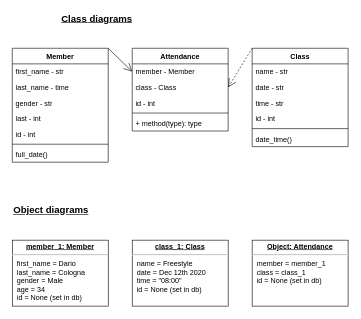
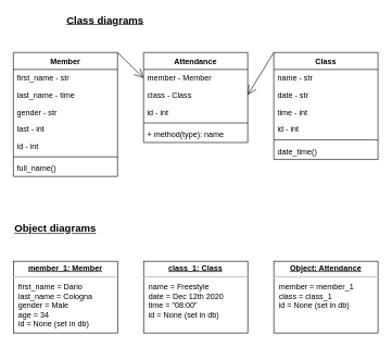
- <mxCell id="26" value="" style="endArrow=open;endFill=1;endSize=12;html=1;fontSize=16;entryX=1;entryY=0.5;entryDx=0;entryDy=0;exitX=0;exitY=0;exitDx=0;exitDy=0;dashed=1;" edge="1" parent="1" source="10" target="19"><mxGeometry width="160" relative="1" as="geometry"><mxPoint x="300" y="330" as="sourcePoint" /><mxPoint x="460" y="330" as="targetPoint" /></mxGeometry></mxCell>
+ <mxCell id="26" value="" style="endArrow=open;endFill=1;endSize=12;html=1;fontSize=16;entryX=1;entryY=0.5;entryDx=0;entryDy=0;exitX=0;exitY=0;exitDx=0;exitDy=0;" edge="1" parent="1" source="10" target="19"><mxGeometry width="160" relative="1" as="geometry"><mxPoint x="300" y="330" as="sourcePoint" /><mxPoint x="460" y="330" as="targetPoint" /></mxGeometry></mxCell>
- <mxCell id="13" value="time - str" style="text;strokeColor=none;fillColor=none;align=left;verticalAlign=top;spacingLeft=4;spacingRight=4;overflow=hidden;rotatable=0;points=[[0,0.5],[1,0.5]];portConstraint=eastwest;" vertex="1" parent="10"><mxGeometry y="78" width="160" height="26" as="geometry" /></mxCell>
+ <mxCell id="13" value="time - int" style="text;strokeColor=none;fillColor=none;align=left;verticalAlign=top;spacingLeft=4;spacingRight=4;overflow=hidden;rotatable=0;points=[[0,0.5],[1,0.5]];portConstraint=eastwest;" vertex="1" parent="10"><mxGeometry y="78" width="160" height="26" as="geometry" /></mxCell>
- <mxCell id="22" value="+ method(type): type" style="text;strokeColor=none;fillColor=none;align=left;verticalAlign=top;spacingLeft=4;spacingRight=4;overflow=hidden;rotatable=0;points=[[0,0.5],[1,0.5]];portConstraint=eastwest;" vertex="1" parent="17"><mxGeometry y="112" width="160" height="26" as="geometry" /></mxCell>
+ <mxCell id="22" value="+ method(type): name" style="text;strokeColor=none;fillColor=none;align=left;verticalAlign=top;spacingLeft=4;spacingRight=4;overflow=hidden;rotatable=0;points=[[0,0.5],[1,0.5]];portConstraint=eastwest;" vertex="1" parent="17"><mxGeometry y="112" width="160" height="26" as="geometry" /></mxCell>
- <mxCell id="9" value="full_date()" style="text;strokeColor=none;fillColor=none;align=left;verticalAlign=top;spacingLeft=4;spacingRight=4;overflow=hidden;rotatable=0;points=[[0,0.5],[1,0.5]];portConstraint=eastwest;" vertex="1" parent="2"><mxGeometry y="164" width="160" height="26" as="geometry" /></mxCell>
+ <mxCell id="9" value="full_name()" style="text;strokeColor=none;fillColor=none;align=left;verticalAlign=top;spacingLeft=4;spacingRight=4;overflow=hidden;rotatable=0;points=[[0,0.5],[1,0.5]];portConstraint=eastwest;" vertex="1" parent="2"><mxGeometry y="164" width="160" height="26" as="geometry" /></mxCell>
